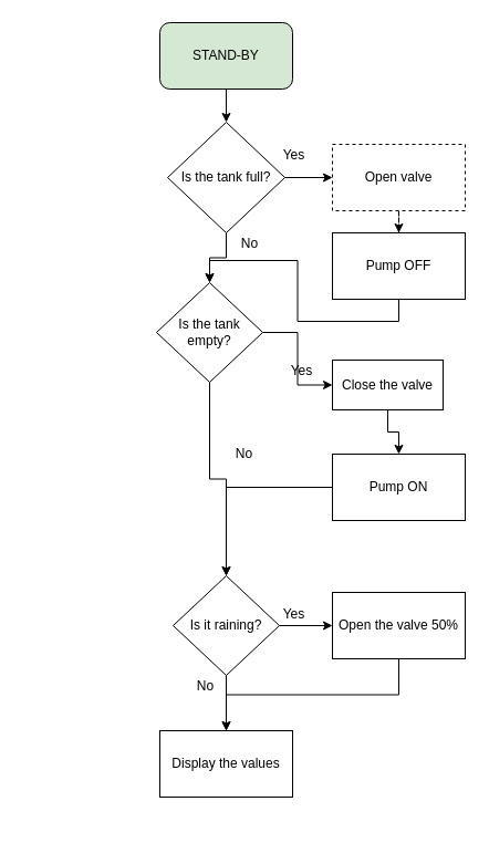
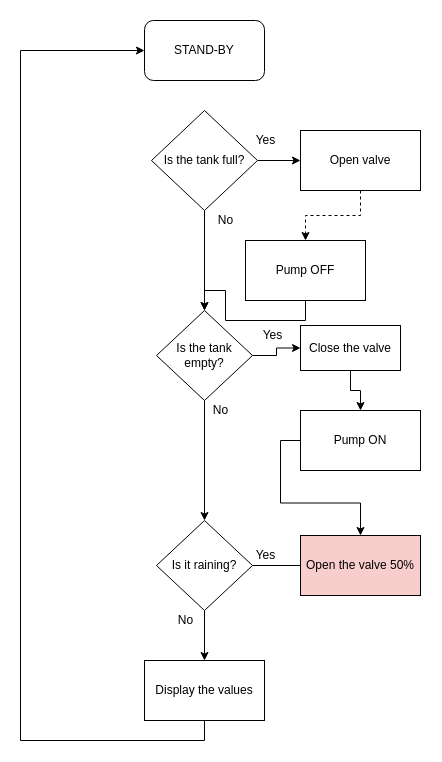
- <mxCell id="3" value="STAND-BY" style="rounded=1;whiteSpace=wrap;html=1;fillColor=#d5e8d4;" vertex="1" parent="1"><mxGeometry x="144" y="20" width="120" height="60" as="geometry" /></mxCell>
+ <mxCell id="3" value="STAND-BY" style="rounded=1;whiteSpace=wrap;html=1;" vertex="1" parent="1"><mxGeometry x="144" y="20" width="120" height="60" as="geometry" /></mxCell>
- <mxCell id="2" value="" style="edgeStyle=orthogonalEdgeStyle;rounded=0;orthogonalLoop=1;jettySize=auto;html=1;" edge="1" parent="1" source="3" target="6"><mxGeometry relative="1" as="geometry" /></mxCell>
- <mxCell id="17" value="Open valve" style="rounded=0;whiteSpace=wrap;html=1;dashed=1;" vertex="1" parent="1"><mxGeometry x="300" y="130" width="120" height="60" as="geometry" /></mxCell>
+ <mxCell id="17" value="Open valve" style="rounded=0;whiteSpace=wrap;html=1;" vertex="1" parent="1"><mxGeometry x="300" y="130" width="120" height="60" as="geometry" /></mxCell>
- <mxCell id="19" value="Pump OFF" style="whiteSpace=wrap;html=1;" vertex="1" parent="1"><mxGeometry x="300" y="210" width="120" height="60" as="geometry" /></mxCell>
+ <mxCell id="19" value="Pump OFF" style="whiteSpace=wrap;html=1;" vertex="1" parent="1"><mxGeometry x="245" y="240" width="120" height="60" as="geometry" /></mxCell>
- <mxCell id="9" value="Is the tank empty?" style="rhombus;whiteSpace=wrap;html=1;" vertex="1" parent="1"><mxGeometry x="141" y="255" width="96" height="90" as="geometry" /></mxCell>
+ <mxCell id="9" value="Is the tank empty?" style="rhombus;whiteSpace=wrap;html=1;" vertex="1" parent="1"><mxGeometry x="156" y="310" width="96" height="90" as="geometry" /></mxCell>
+ <mxCell id="28" style="edgeStyle=orthogonalEdgeStyle;rounded=0;orthogonalLoop=1;jettySize=auto;html=1;exitX=0.5;exitY=1;exitDx=0;exitDy=0;entryX=0;entryY=0.5;entryDx=0;entryDy=0;" edge="1" parent="1" source="29" target="3"><mxGeometry relative="1" as="geometry"><Array as="points"><mxPoint x="204" y="740" /><mxPoint x="20" y="740" /><mxPoint x="20" y="50" /></Array></mxGeometry></mxCell>
- <mxCell id="24" style="edgeStyle=orthogonalEdgeStyle;rounded=0;orthogonalLoop=1;jettySize=auto;html=1;exitX=0;exitY=0.5;exitDx=0;exitDy=0;entryX=0.5;entryY=0;entryDx=0;entryDy=0;" edge="1" parent="1" source="25" target="13"><mxGeometry relative="1" as="geometry" /></mxCell>
+ <mxCell id="24" style="edgeStyle=orthogonalEdgeStyle;rounded=0;orthogonalLoop=1;jettySize=auto;html=1;exitX=0;exitY=0.5;exitDx=0;exitDy=0;" edge="1" parent="1" source="25" target="15"><mxGeometry relative="1" as="geometry" /></mxCell>
- <mxCell id="11" value="" style="edgeStyle=orthogonalEdgeStyle;rounded=0;orthogonalLoop=1;jettySize=auto;html=1;" edge="1" parent="1" source="13" target="15"><mxGeometry relative="1" as="geometry" /></mxCell>
+ <mxCell id="11" value="" style="edgeStyle=orthogonalEdgeStyle;rounded=0;orthogonalLoop=1;jettySize=auto;html=1;endArrow=none;" edge="1" parent="1" source="13" target="15"><mxGeometry relative="1" as="geometry" /></mxCell>
- <mxCell id="15" value="Open the valve 50%" style="whiteSpace=wrap;html=1;" vertex="1" parent="1"><mxGeometry x="300" y="535" width="120" height="60" as="geometry" /></mxCell>
+ <mxCell id="15" value="Open the valve 50%" style="whiteSpace=wrap;html=1;fillColor=#f8cecc;" vertex="1" parent="1"><mxGeometry x="300" y="535" width="120" height="60" as="geometry" /></mxCell>
- <mxCell id="14" style="edgeStyle=orthogonalEdgeStyle;rounded=0;orthogonalLoop=1;jettySize=auto;html=1;exitX=0.5;exitY=1;exitDx=0;exitDy=0;entryX=0.5;entryY=0;entryDx=0;entryDy=0;" edge="1" parent="1" source="15" target="29"><mxGeometry relative="1" as="geometry" /></mxCell>
